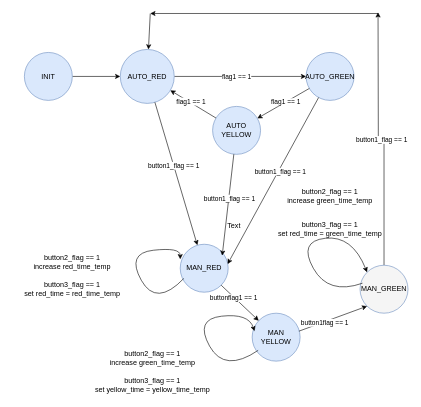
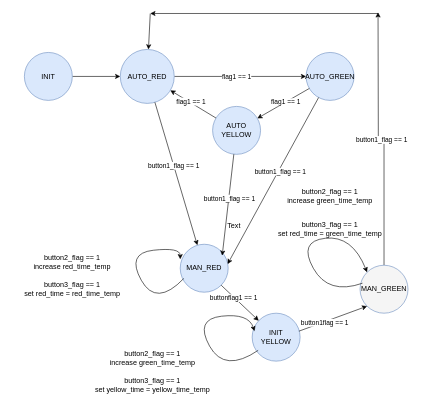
- <mxCell id="19" value="MAN&lt;div&gt;YELLOW&lt;/div&gt;" style="ellipse;whiteSpace=wrap;html=1;fillColor=#dae8fc;strokeColor=#6c8ebf;" parent="1" vertex="1"><mxGeometry x="420" y="522" width="80" height="80" as="geometry" /></mxCell>
+ <mxCell id="19" value="INIT&lt;div&gt;YELLOW&lt;/div&gt;" style="ellipse;whiteSpace=wrap;html=1;fillColor=#dae8fc;strokeColor=#6c8ebf;" parent="1" vertex="1"><mxGeometry x="420" y="522" width="80" height="80" as="geometry" /></mxCell>
